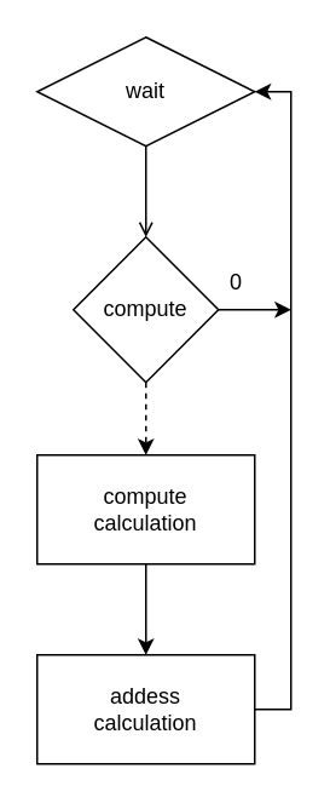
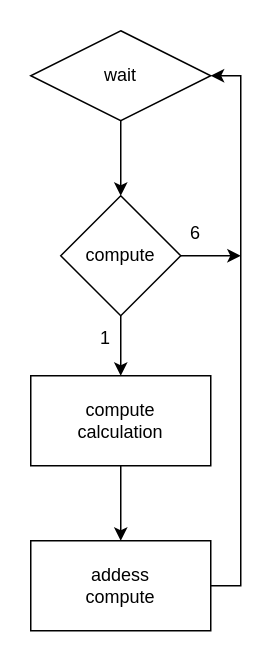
- <mxCell id="2" value="" style="edgeStyle=orthogonalEdgeStyle;rounded=0;orthogonalLoop=1;jettySize=auto;html=1;endArrow=open;" edge="1" parent="1" source="3" target="6"><mxGeometry relative="1" as="geometry" /></mxCell>
+ <mxCell id="2" value="" style="edgeStyle=orthogonalEdgeStyle;rounded=0;orthogonalLoop=1;jettySize=auto;html=1;" edge="1" parent="1" source="3" target="6"><mxGeometry relative="1" as="geometry" /></mxCell>
- <mxCell id="12" value="0" style="text;html=1;strokeColor=none;fillColor=none;align=center;verticalAlign=middle;whiteSpace=wrap;rounded=0;" vertex="1" parent="1"><mxGeometry x="100" y="140" width="60" height="30" as="geometry" /></mxCell>
+ <mxCell id="12" value="6" style="text;html=1;strokeColor=none;fillColor=none;align=center;verticalAlign=middle;whiteSpace=wrap;rounded=0;" vertex="1" parent="1"><mxGeometry x="100" y="140" width="60" height="30" as="geometry" /></mxCell>
+ <mxCell id="11" value="1" style="text;html=1;strokeColor=none;fillColor=none;align=center;verticalAlign=middle;whiteSpace=wrap;rounded=0;" vertex="1" parent="1"><mxGeometry x="40" y="210" width="60" height="30" as="geometry" /></mxCell>
- <mxCell id="4" value="" style="edgeStyle=orthogonalEdgeStyle;rounded=0;orthogonalLoop=1;jettySize=auto;html=1;dashed=1;" edge="1" parent="1" source="6" target="8"><mxGeometry relative="1" as="geometry" /></mxCell>
+ <mxCell id="4" value="" style="edgeStyle=orthogonalEdgeStyle;rounded=0;orthogonalLoop=1;jettySize=auto;html=1;" edge="1" parent="1" source="6" target="8"><mxGeometry relative="1" as="geometry" /></mxCell>
- <mxCell id="10" value="&lt;div&gt;addess&lt;/div&gt;&lt;div&gt;calculation&lt;/div&gt;" style="rounded=0;whiteSpace=wrap;html=1;" vertex="1" parent="1"><mxGeometry x="20" y="360" width="120" height="60" as="geometry" /></mxCell>
+ <mxCell id="10" value="&lt;div&gt;addess&lt;/div&gt;&lt;div&gt;compute&lt;/div&gt;" style="rounded=0;whiteSpace=wrap;html=1;" vertex="1" parent="1"><mxGeometry x="20" y="360" width="120" height="60" as="geometry" /></mxCell>
